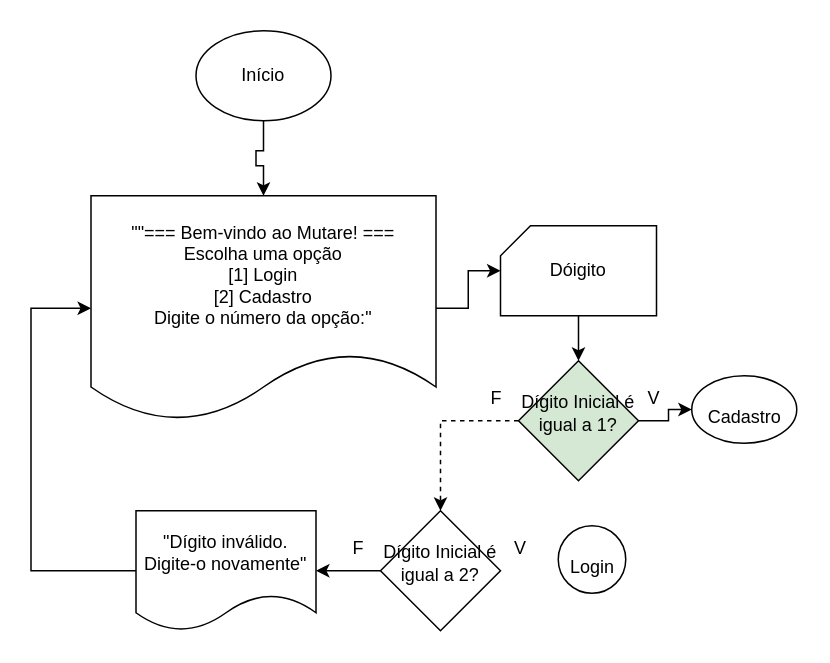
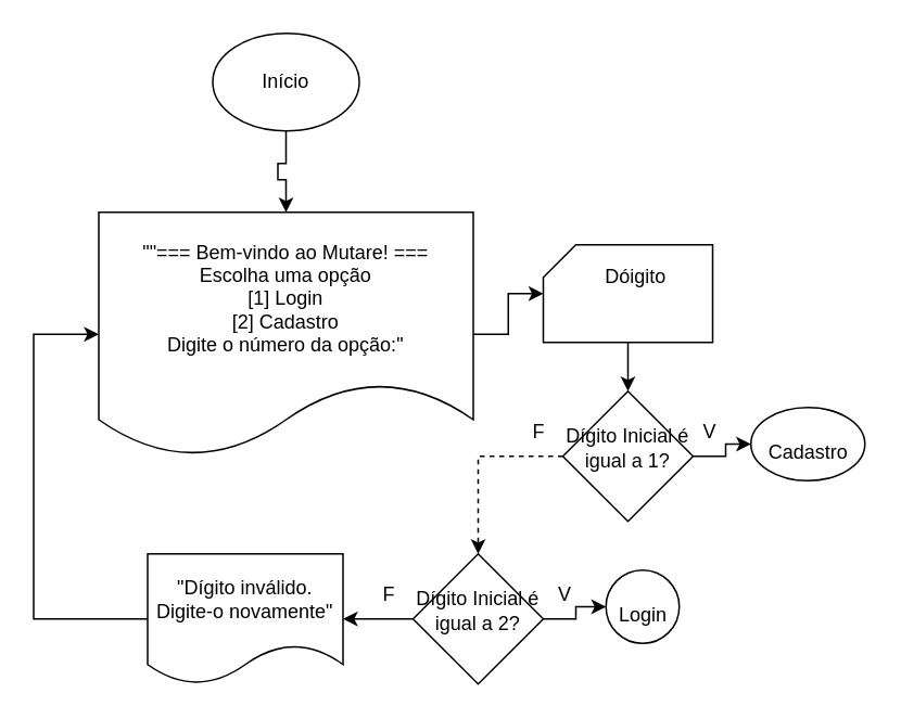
- <mxCell id="6" value="Dóigito" style="text;html=1;align=center;verticalAlign=middle;whiteSpace=wrap;rounded=0;" vertex="1" parent="4"><mxGeometry x="22" y="15" width="60" height="30" as="geometry" /></mxCell>
+ <mxCell id="6" value="Dóigito" style="text;html=1;align=center;verticalAlign=middle;whiteSpace=wrap;rounded=0;" vertex="1" parent="4"><mxGeometry x="27" y="5" width="60" height="30" as="geometry" /></mxCell>
- <mxCell id="17" value="&lt;div&gt;&lt;br&gt;&lt;/div&gt;&lt;div&gt;&lt;span style=&quot;background-color: transparent; color: light-dark(rgb(0, 0, 0), rgb(255, 255, 255));&quot;&gt;Dígito Inicial é igual a 1?&lt;/span&gt;&lt;/div&gt;" style="rhombus;whiteSpace=wrap;html=1;verticalAlign=top;arcSize=12;fillColor=#d5e8d4;" vertex="1" parent="1"><mxGeometry x="345" y="240" width="80" height="80" as="geometry" /></mxCell>
+ <mxCell id="17" value="&lt;div&gt;&lt;br&gt;&lt;/div&gt;&lt;div&gt;&lt;span style=&quot;background-color: transparent; color: light-dark(rgb(0, 0, 0), rgb(255, 255, 255));&quot;&gt;Dígito Inicial é igual a 1?&lt;/span&gt;&lt;/div&gt;" style="rhombus;whiteSpace=wrap;html=1;verticalAlign=top;arcSize=12;" vertex="1" parent="1"><mxGeometry x="345" y="240" width="80" height="80" as="geometry" /></mxCell>
+ <mxCell id="10" value="" style="edgeStyle=orthogonalEdgeStyle;rounded=0;orthogonalLoop=1;jettySize=auto;html=1;" edge="1" parent="1" source="12" target="13"><mxGeometry relative="1" as="geometry" /></mxCell>
